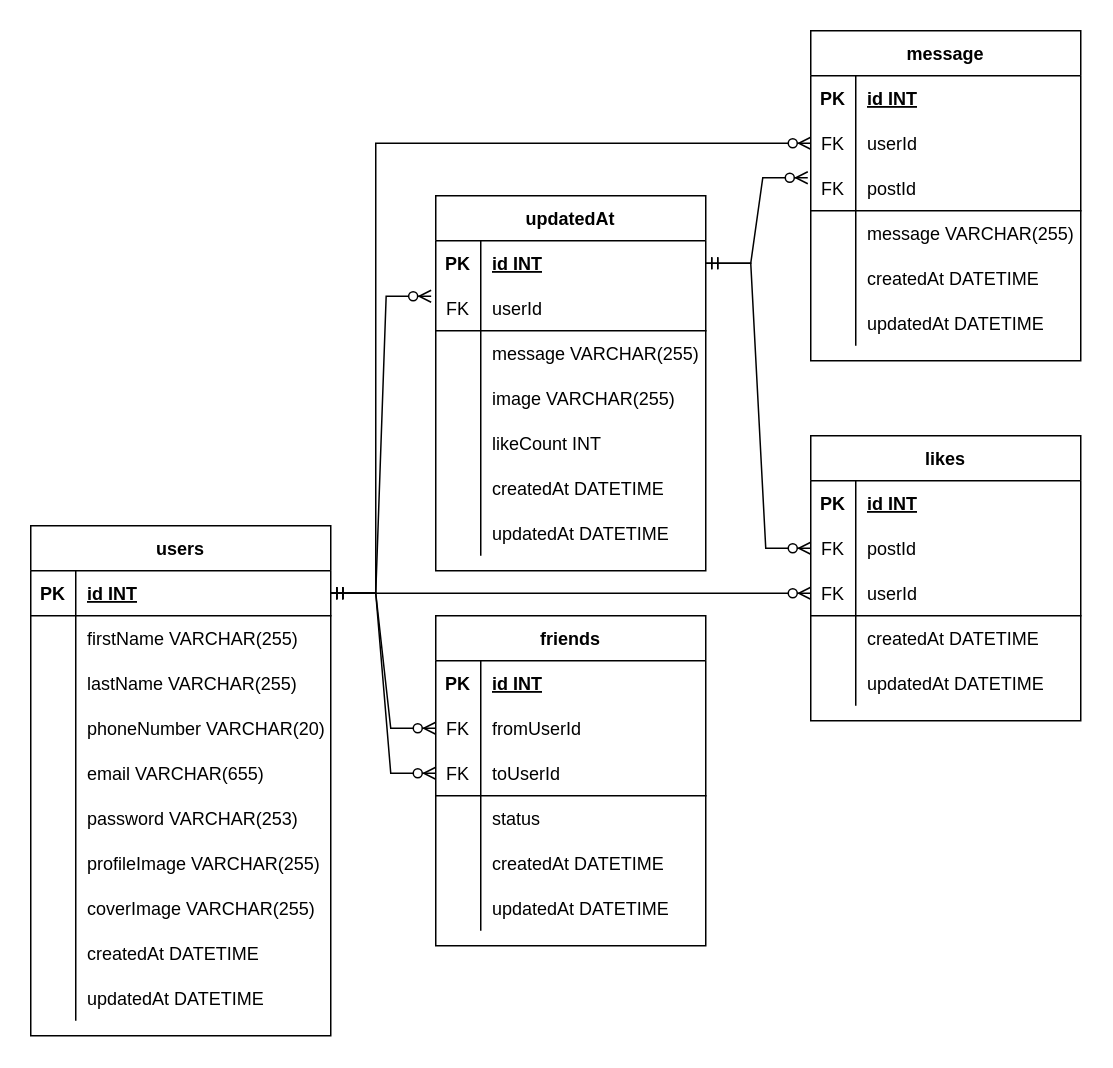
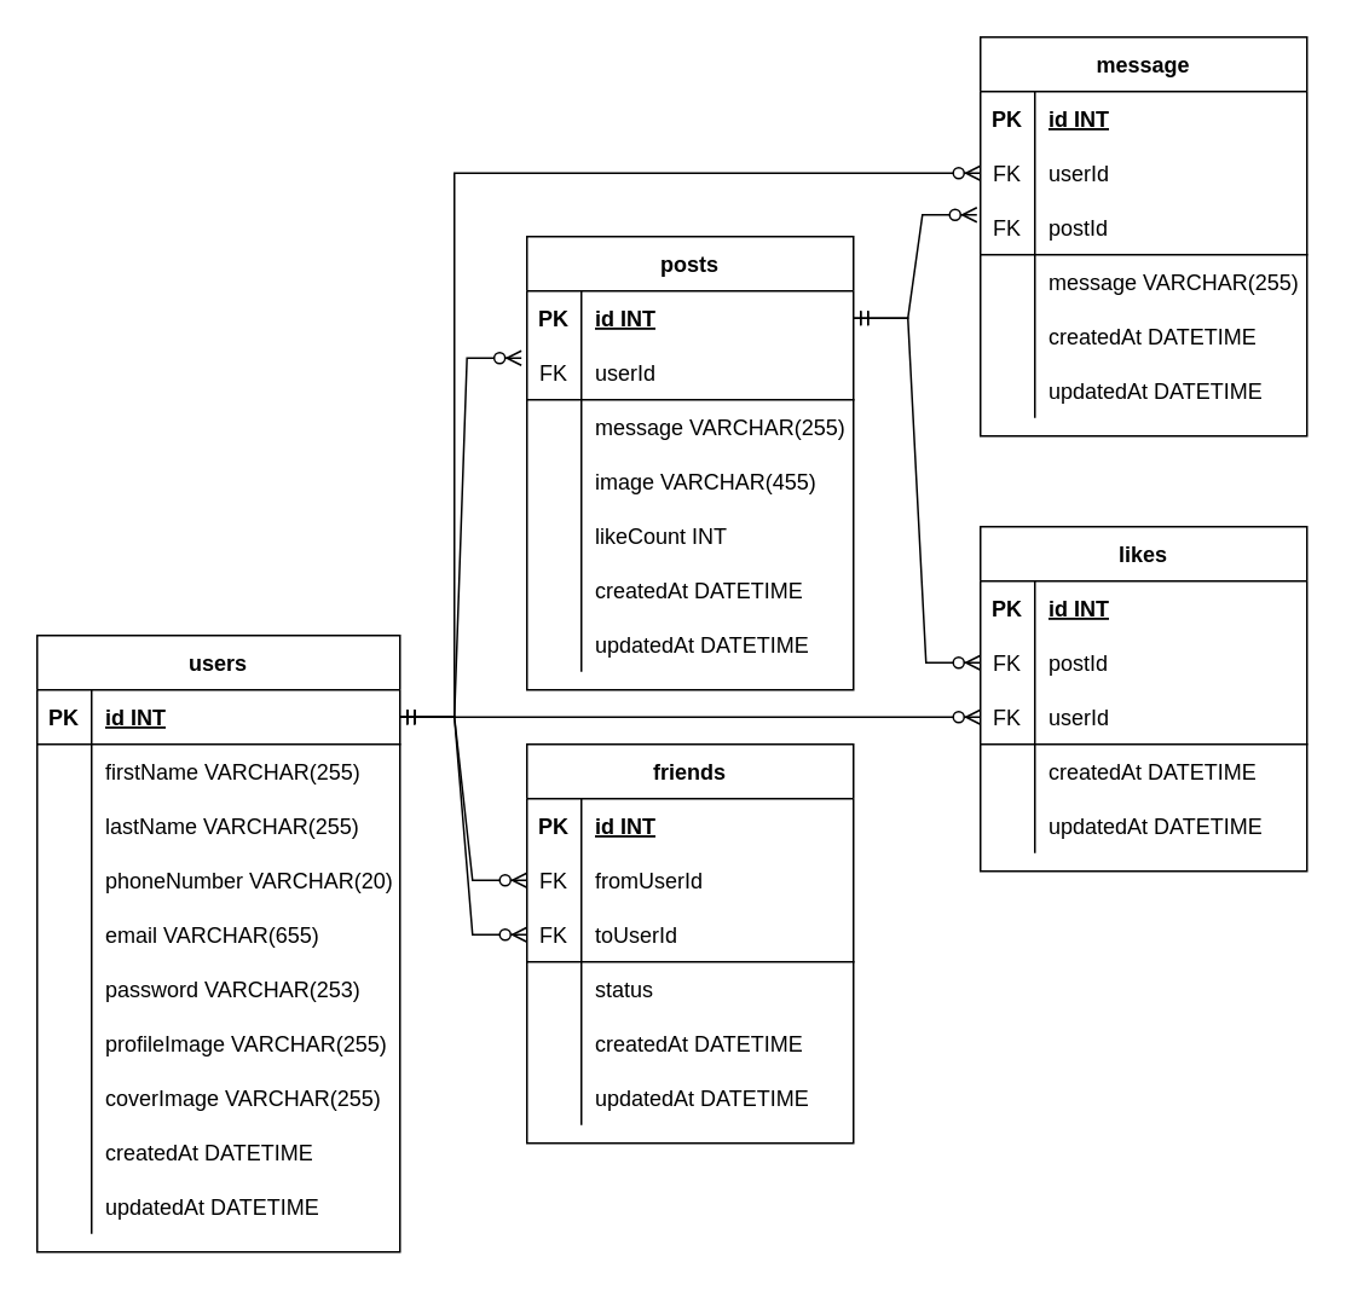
- <mxCell id="33" value="updatedAt" style="shape=table;startSize=30;container=1;collapsible=1;childLayout=tableLayout;fixedRows=1;rowLines=0;fontStyle=1;align=center;resizeLast=1;" vertex="1" parent="1"><mxGeometry x="290" y="130" width="180" height="250" as="geometry" /></mxCell>
+ <mxCell id="33" value="posts" style="shape=table;startSize=30;container=1;collapsible=1;childLayout=tableLayout;fixedRows=1;rowLines=0;fontStyle=1;align=center;resizeLast=1;" vertex="1" parent="1"><mxGeometry x="290" y="130" width="180" height="250" as="geometry" /></mxCell>
- <mxCell id="45" value="image VARCHAR(255)" style="shape=partialRectangle;connectable=0;fillColor=none;top=0;left=0;bottom=0;right=0;align=left;spacingLeft=6;overflow=hidden;" vertex="1" parent="43"><mxGeometry x="30" width="150" height="30" as="geometry"><mxRectangle width="150" height="30" as="alternateBounds" /></mxGeometry></mxCell>
+ <mxCell id="45" value="image VARCHAR(455)" style="shape=partialRectangle;connectable=0;fillColor=none;top=0;left=0;bottom=0;right=0;align=left;spacingLeft=6;overflow=hidden;" vertex="1" parent="43"><mxGeometry x="30" width="150" height="30" as="geometry"><mxRectangle width="150" height="30" as="alternateBounds" /></mxGeometry></mxCell>
